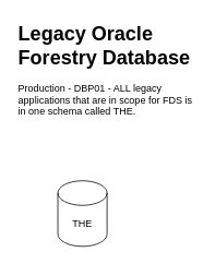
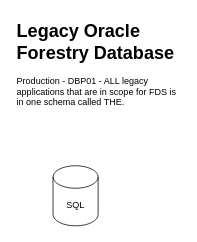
- <mxCell id="2" value="THE" style="shape=cylinder3;whiteSpace=wrap;html=1;boundedLbl=1;backgroundOutline=1;size=15;" vertex="1" parent="1"><mxGeometry x="70" y="220" width="60" height="80" as="geometry" /></mxCell>
+ <mxCell id="2" value="SQL" style="shape=cylinder3;whiteSpace=wrap;html=1;boundedLbl=1;backgroundOutline=1;size=15;" vertex="1" parent="1"><mxGeometry x="70" y="220" width="60" height="80" as="geometry" /></mxCell>
